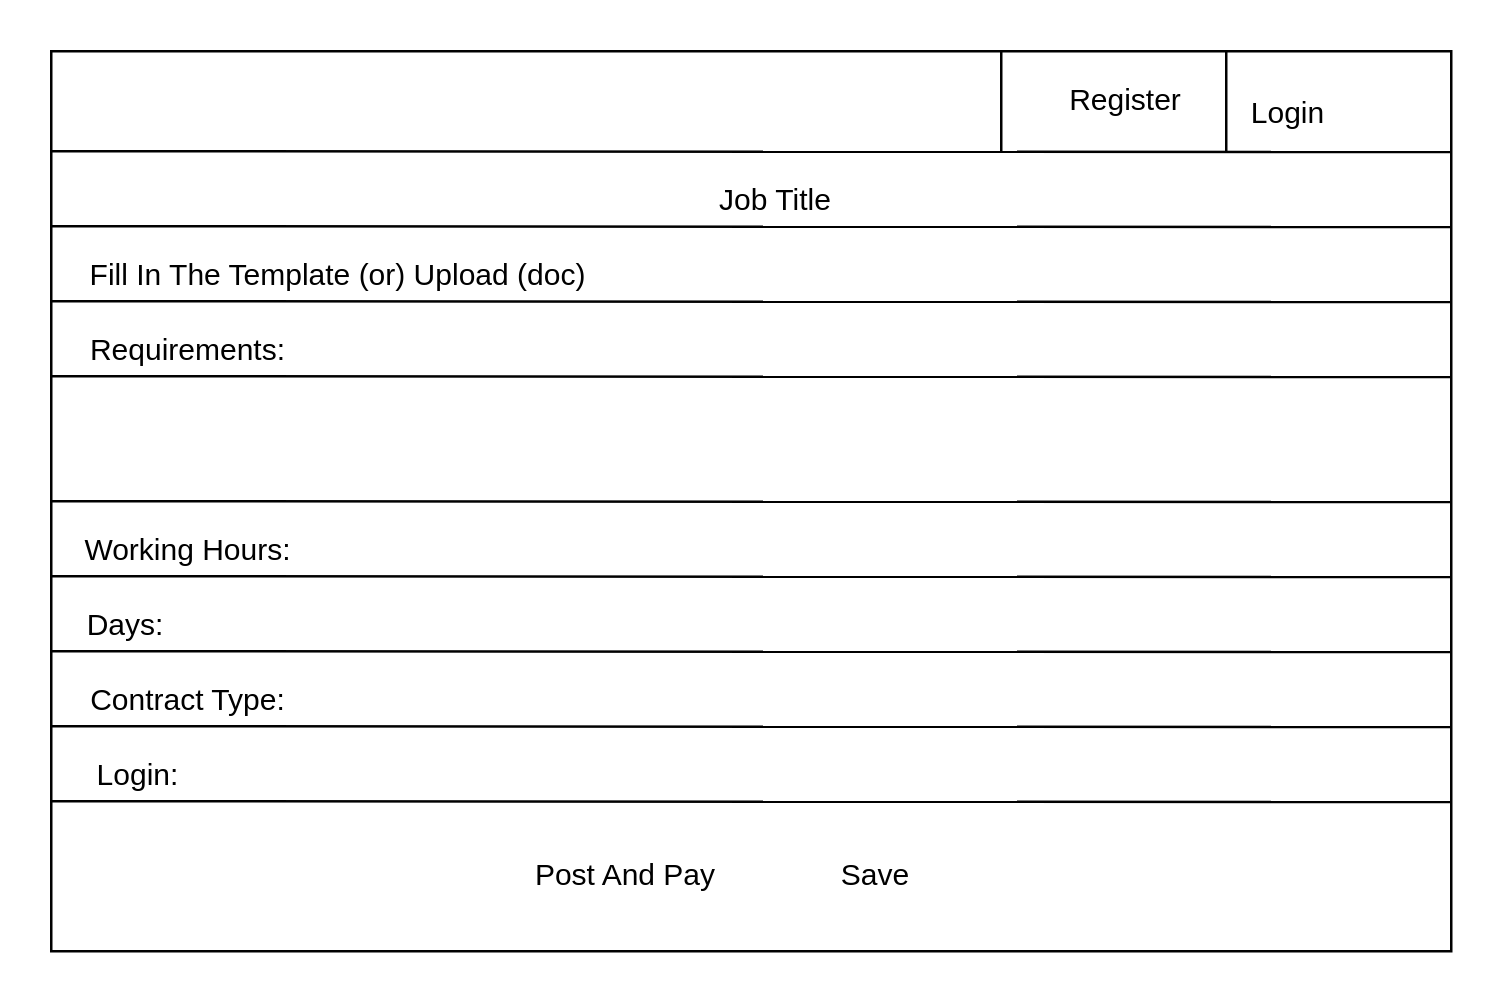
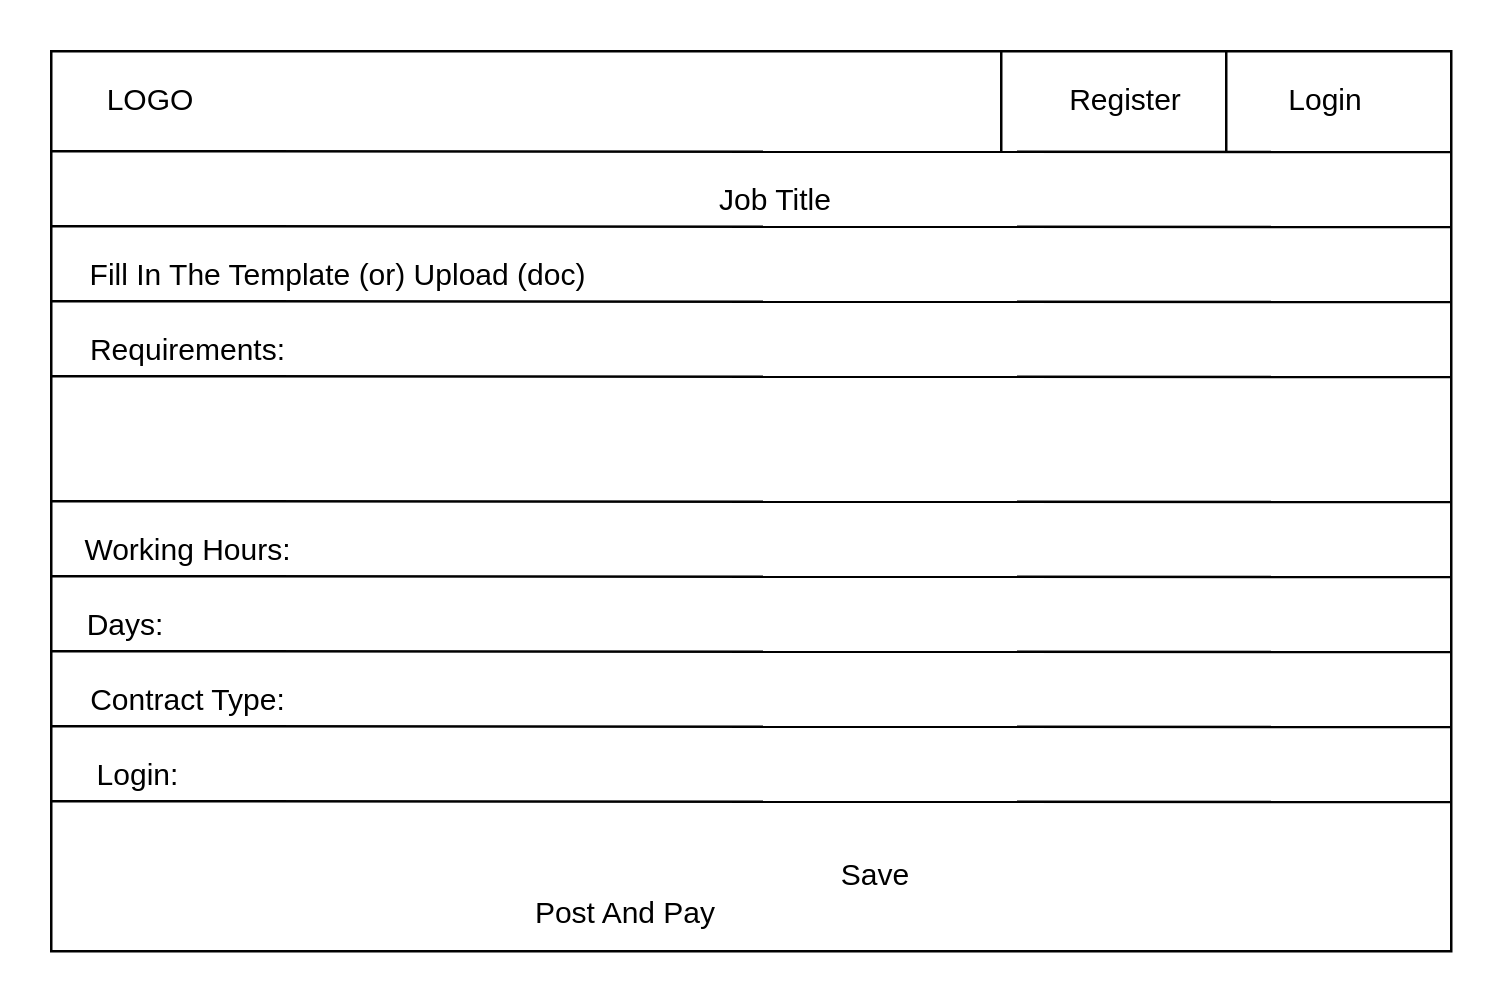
+ <mxCell id="12" value="LOGO" style="text;html=1;strokeColor=none;fillColor=none;align=center;verticalAlign=middle;whiteSpace=wrap;rounded=0;" vertex="1" parent="1"><mxGeometry x="40" y="30" width="40" height="20" as="geometry" /></mxCell>
- <mxCell id="14" value="Login" style="text;html=1;strokeColor=none;fillColor=none;align=center;verticalAlign=middle;whiteSpace=wrap;rounded=0;" vertex="1" parent="1"><mxGeometry x="495" y="35" width="40" height="20" as="geometry" /></mxCell>
+ <mxCell id="14" value="Login" style="text;html=1;strokeColor=none;fillColor=none;align=center;verticalAlign=middle;whiteSpace=wrap;rounded=0;" vertex="1" parent="1"><mxGeometry x="510" y="30" width="40" height="20" as="geometry" /></mxCell>
- <mxCell id="24" value="Post And Pay" style="text;html=1;strokeColor=none;fillColor=none;align=center;verticalAlign=middle;whiteSpace=wrap;rounded=0;" vertex="1" parent="1"><mxGeometry x="210" y="340" width="80" height="20" as="geometry" /></mxCell>
+ <mxCell id="24" value="Post And Pay" style="text;html=1;strokeColor=none;fillColor=none;align=center;verticalAlign=middle;whiteSpace=wrap;rounded=0;" vertex="1" parent="1"><mxGeometry x="210" y="355" width="80" height="20" as="geometry" /></mxCell>
